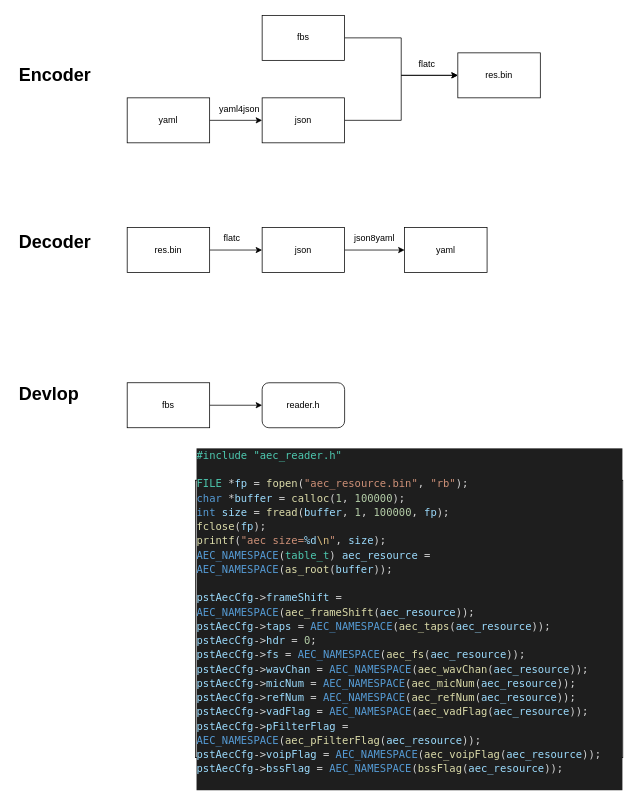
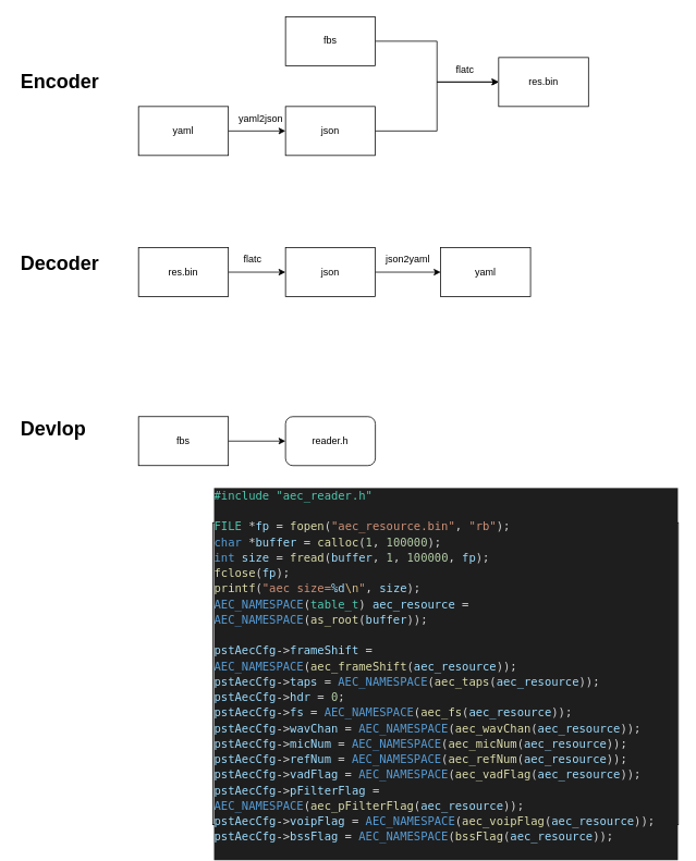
- <mxCell id="7" value="yaml4json" style="text;html=1;strokeColor=none;fillColor=none;align=center;verticalAlign=middle;whiteSpace=wrap;rounded=0;" parent="1" vertex="1"><mxGeometry x="289" y="130" width="60" height="30" as="geometry" /></mxCell>
+ <mxCell id="7" value="yaml2json" style="text;html=1;strokeColor=none;fillColor=none;align=center;verticalAlign=middle;whiteSpace=wrap;rounded=0;" parent="1" vertex="1"><mxGeometry x="289" y="130" width="60" height="30" as="geometry" /></mxCell>
- <mxCell id="13" value="json8yaml" style="text;html=1;strokeColor=none;fillColor=none;align=center;verticalAlign=middle;whiteSpace=wrap;rounded=0;" parent="1" vertex="1"><mxGeometry x="469" y="303" width="60" height="30" as="geometry" /></mxCell>
+ <mxCell id="13" value="json2yaml" style="text;html=1;strokeColor=none;fillColor=none;align=center;verticalAlign=middle;whiteSpace=wrap;rounded=0;" parent="1" vertex="1"><mxGeometry x="469" y="303" width="60" height="30" as="geometry" /></mxCell>
